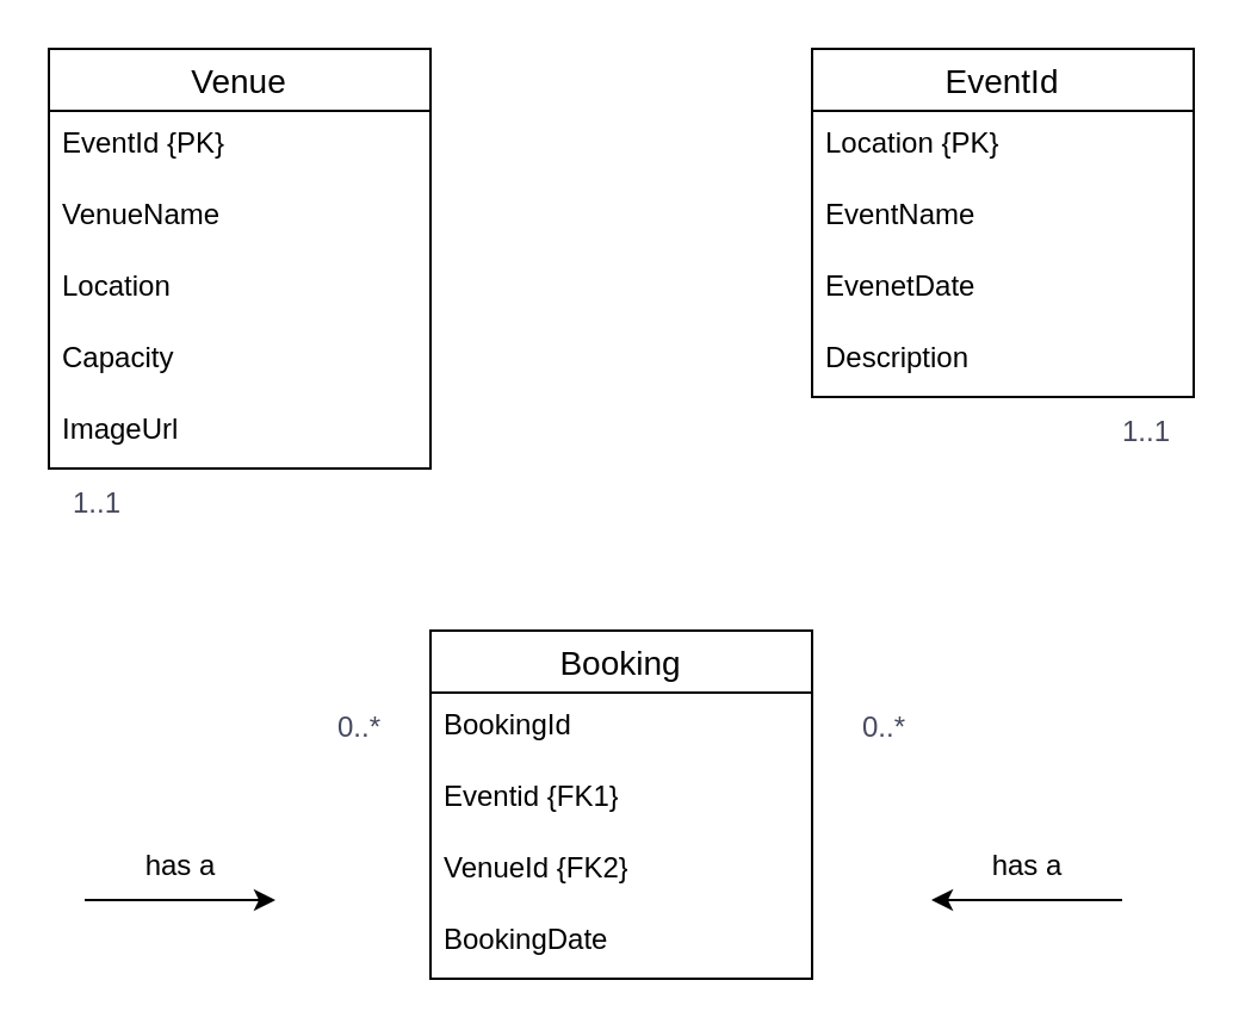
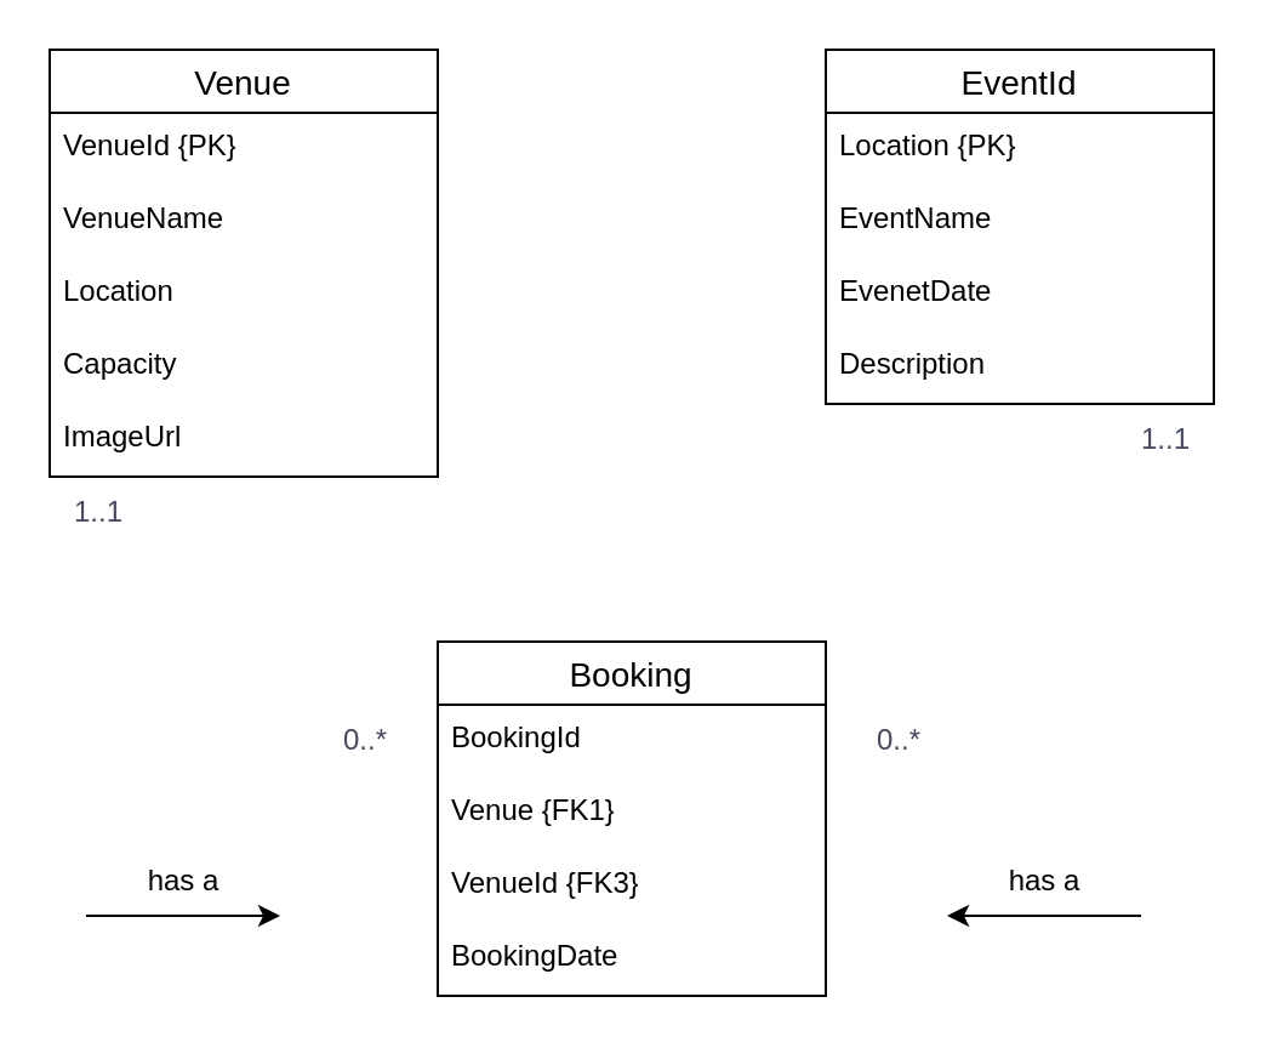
- <mxCell id="3" value="EventId {PK}" style="text;strokeColor=none;fillColor=none;spacingLeft=4;spacingRight=4;overflow=hidden;rotatable=0;points=[[0,0.5],[1,0.5]];portConstraint=eastwest;fontSize=12;whiteSpace=wrap;html=1;" parent="2" vertex="1"><mxGeometry y="26" width="160" height="30" as="geometry" /></mxCell>
+ <mxCell id="3" value="VenueId {PK}" style="text;strokeColor=none;fillColor=none;spacingLeft=4;spacingRight=4;overflow=hidden;rotatable=0;points=[[0,0.5],[1,0.5]];portConstraint=eastwest;fontSize=12;whiteSpace=wrap;html=1;" parent="2" vertex="1"><mxGeometry y="26" width="160" height="30" as="geometry" /></mxCell>
- <mxCell id="15" value="Eventid {FK1}" style="text;strokeColor=none;fillColor=none;spacingLeft=4;spacingRight=4;overflow=hidden;rotatable=0;points=[[0,0.5],[1,0.5]];portConstraint=eastwest;fontSize=12;whiteSpace=wrap;html=1;" parent="13" vertex="1"><mxGeometry y="56" width="160" height="30" as="geometry" /></mxCell>
+ <mxCell id="15" value="Venue {FK1}" style="text;strokeColor=none;fillColor=none;spacingLeft=4;spacingRight=4;overflow=hidden;rotatable=0;points=[[0,0.5],[1,0.5]];portConstraint=eastwest;fontSize=12;whiteSpace=wrap;html=1;" parent="13" vertex="1"><mxGeometry y="56" width="160" height="30" as="geometry" /></mxCell>
- <mxCell id="16" value="VenueId {FK2}" style="text;strokeColor=none;fillColor=none;spacingLeft=4;spacingRight=4;overflow=hidden;rotatable=0;points=[[0,0.5],[1,0.5]];portConstraint=eastwest;fontSize=12;whiteSpace=wrap;html=1;" parent="13" vertex="1"><mxGeometry y="86" width="160" height="30" as="geometry" /></mxCell>
+ <mxCell id="16" value="VenueId {FK3}" style="text;strokeColor=none;fillColor=none;spacingLeft=4;spacingRight=4;overflow=hidden;rotatable=0;points=[[0,0.5],[1,0.5]];portConstraint=eastwest;fontSize=12;whiteSpace=wrap;html=1;" parent="13" vertex="1"><mxGeometry y="86" width="160" height="30" as="geometry" /></mxCell>
